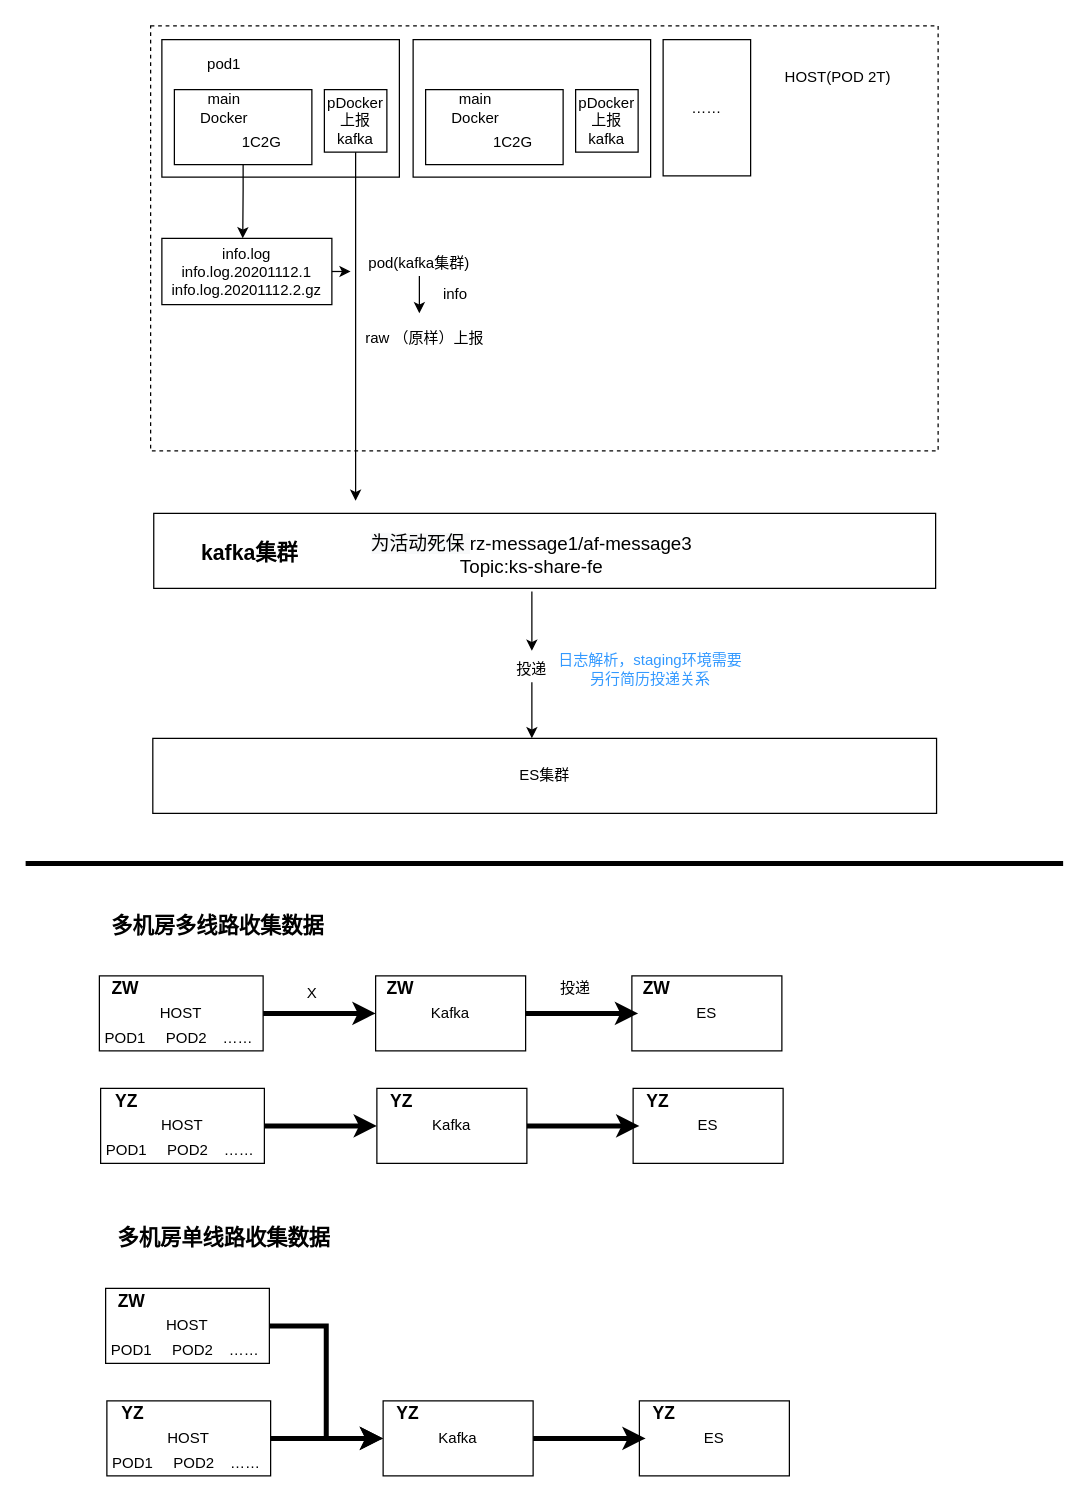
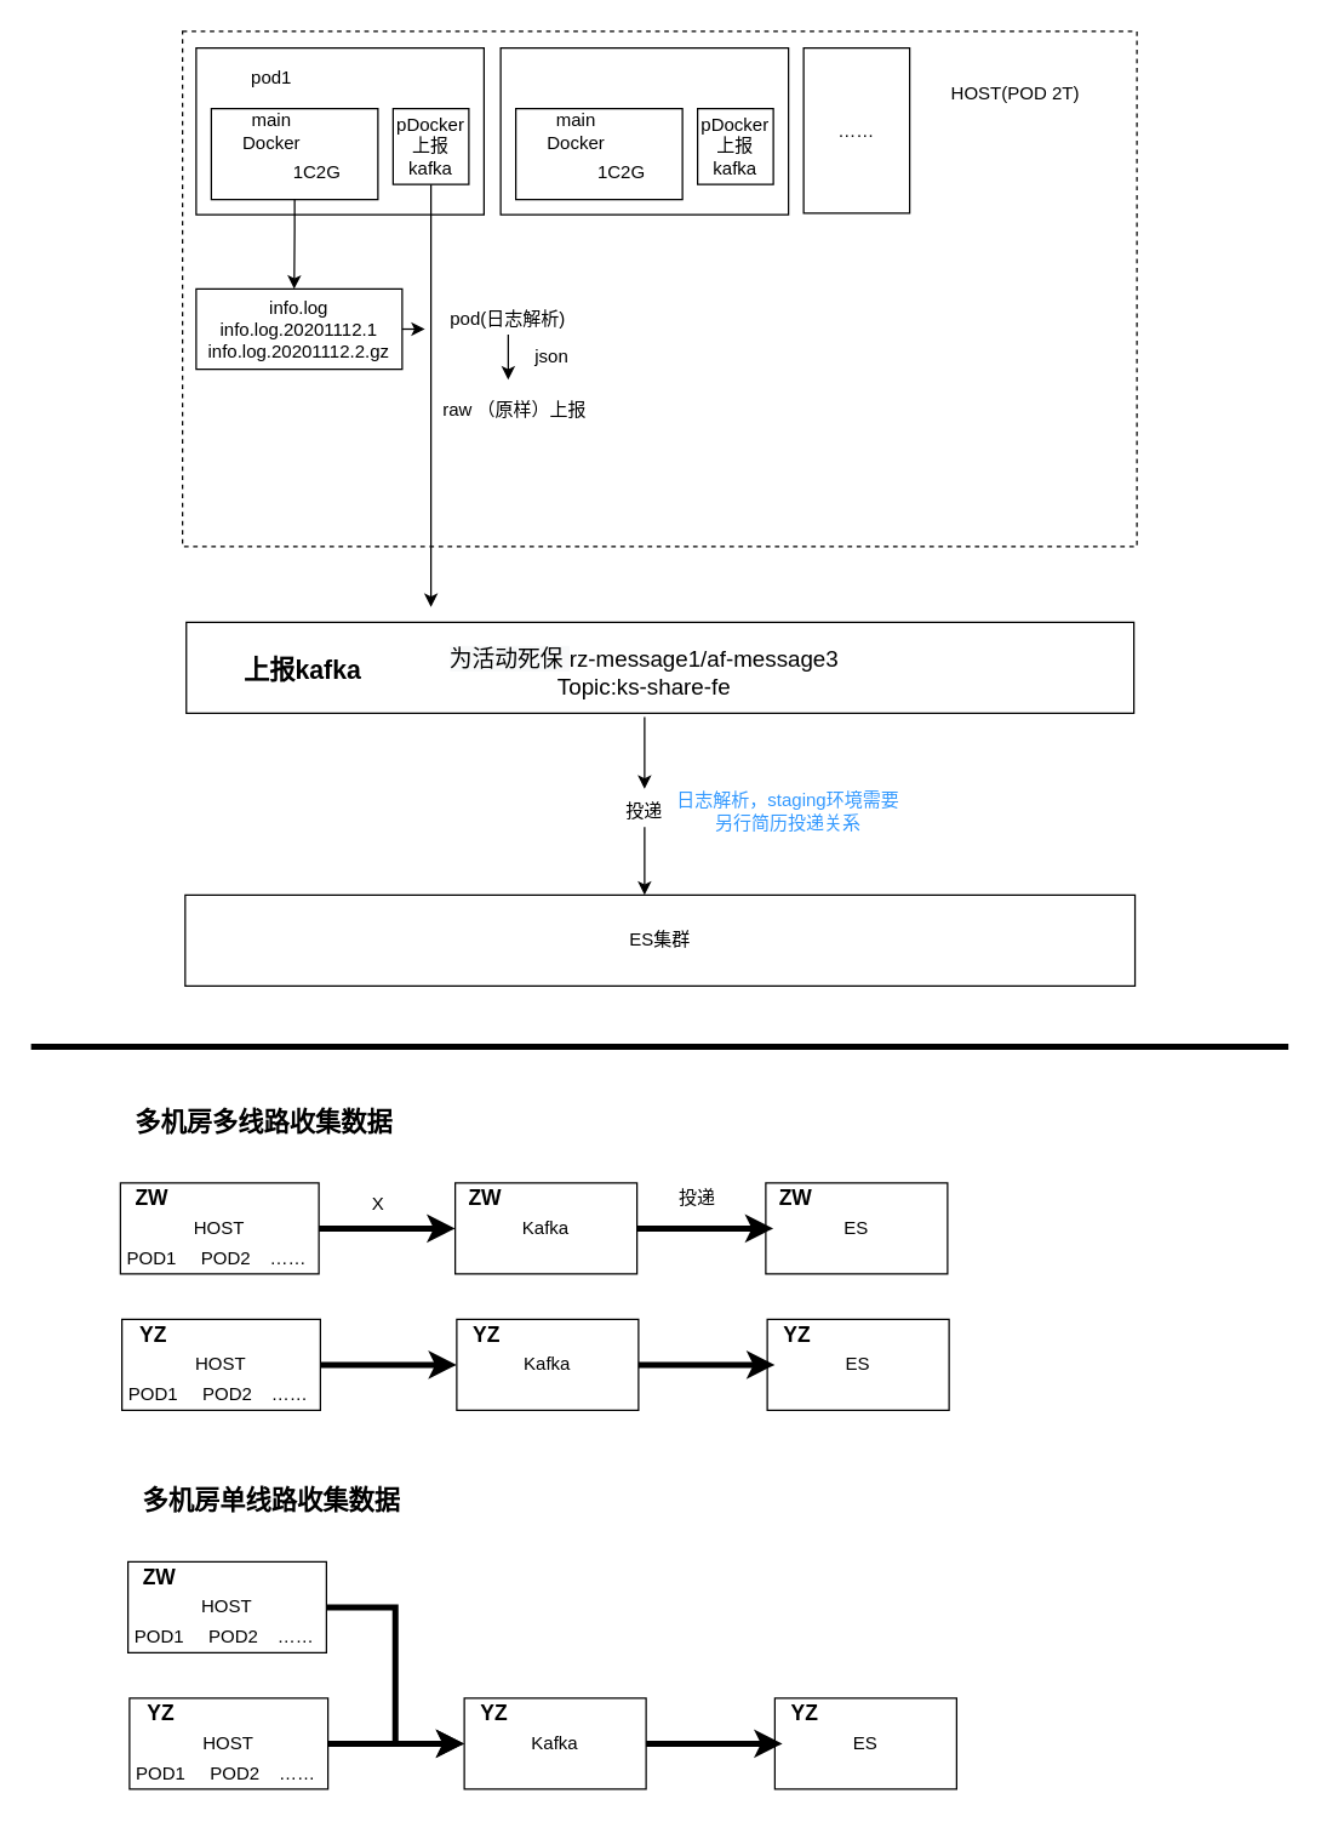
- <mxCell id="23" value="pod(kafka集群)" style="text;html=1;strokeColor=none;fillColor=none;align=center;verticalAlign=middle;whiteSpace=wrap;rounded=0;" parent="1" vertex="1"><mxGeometry x="280" y="200" width="110" height="20" as="geometry" /></mxCell>
+ <mxCell id="23" value="pod(日志解析)" style="text;html=1;strokeColor=none;fillColor=none;align=center;verticalAlign=middle;whiteSpace=wrap;rounded=0;" parent="1" vertex="1"><mxGeometry x="280" y="200" width="110" height="20" as="geometry" /></mxCell>
- <mxCell id="25" value="info" style="text;html=1;strokeColor=none;fillColor=none;align=center;verticalAlign=middle;whiteSpace=wrap;rounded=0;" parent="1" vertex="1"><mxGeometry x="344" y="225" width="40" height="20" as="geometry" /></mxCell>
+ <mxCell id="25" value="json" style="text;html=1;strokeColor=none;fillColor=none;align=center;verticalAlign=middle;whiteSpace=wrap;rounded=0;" parent="1" vertex="1"><mxGeometry x="344" y="225" width="40" height="20" as="geometry" /></mxCell>
- <mxCell id="29" value="&lt;font style=&quot;font-size: 17px&quot;&gt;&lt;b&gt;kafka集群&lt;/b&gt;&lt;/font&gt;" style="text;html=1;strokeColor=none;fillColor=none;align=center;verticalAlign=middle;whiteSpace=wrap;rounded=0;" parent="1" vertex="1"><mxGeometry x="129" y="425" width="141" height="35" as="geometry" /></mxCell>
+ <mxCell id="29" value="&lt;font style=&quot;font-size: 17px&quot;&gt;&lt;b&gt;上报kafka&lt;/b&gt;&lt;/font&gt;" style="text;html=1;strokeColor=none;fillColor=none;align=center;verticalAlign=middle;whiteSpace=wrap;rounded=0;" parent="1" vertex="1"><mxGeometry x="129" y="425" width="141" height="35" as="geometry" /></mxCell>
